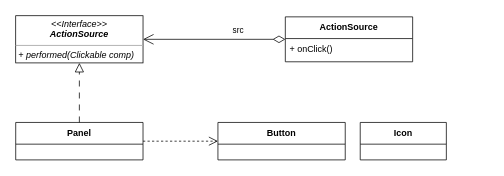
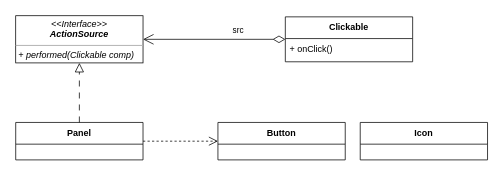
- <mxCell id="9" value="ActionSource" style="swimlane;fontStyle=1;align=center;verticalAlign=top;childLayout=stackLayout;horizontal=1;startSize=29;horizontalStack=0;resizeParent=1;resizeParentMax=0;resizeLast=0;collapsible=1;marginBottom=0;" vertex="1" parent="1"><mxGeometry x="380" y="22" width="170" height="60" as="geometry" /></mxCell>
+ <mxCell id="9" value="Clickable" style="swimlane;fontStyle=1;align=center;verticalAlign=top;childLayout=stackLayout;horizontal=1;startSize=29;horizontalStack=0;resizeParent=1;resizeParentMax=0;resizeLast=0;collapsible=1;marginBottom=0;" vertex="1" parent="1"><mxGeometry x="380" y="22" width="170" height="60" as="geometry" /></mxCell>
- <mxCell id="3" value="Icon" style="swimlane;fontStyle=1;align=center;verticalAlign=top;childLayout=stackLayout;horizontal=1;startSize=29;horizontalStack=0;resizeParent=1;resizeParentMax=0;resizeLast=0;collapsible=1;marginBottom=0;" parent="1" vertex="1"><mxGeometry x="480" y="163" width="115" height="50" as="geometry" /></mxCell>
+ <mxCell id="3" value="Icon" style="swimlane;fontStyle=1;align=center;verticalAlign=top;childLayout=stackLayout;horizontal=1;startSize=29;horizontalStack=0;resizeParent=1;resizeParentMax=0;resizeLast=0;collapsible=1;marginBottom=0;" parent="1" vertex="1"><mxGeometry x="480" y="163" width="170" height="50" as="geometry" /></mxCell>
